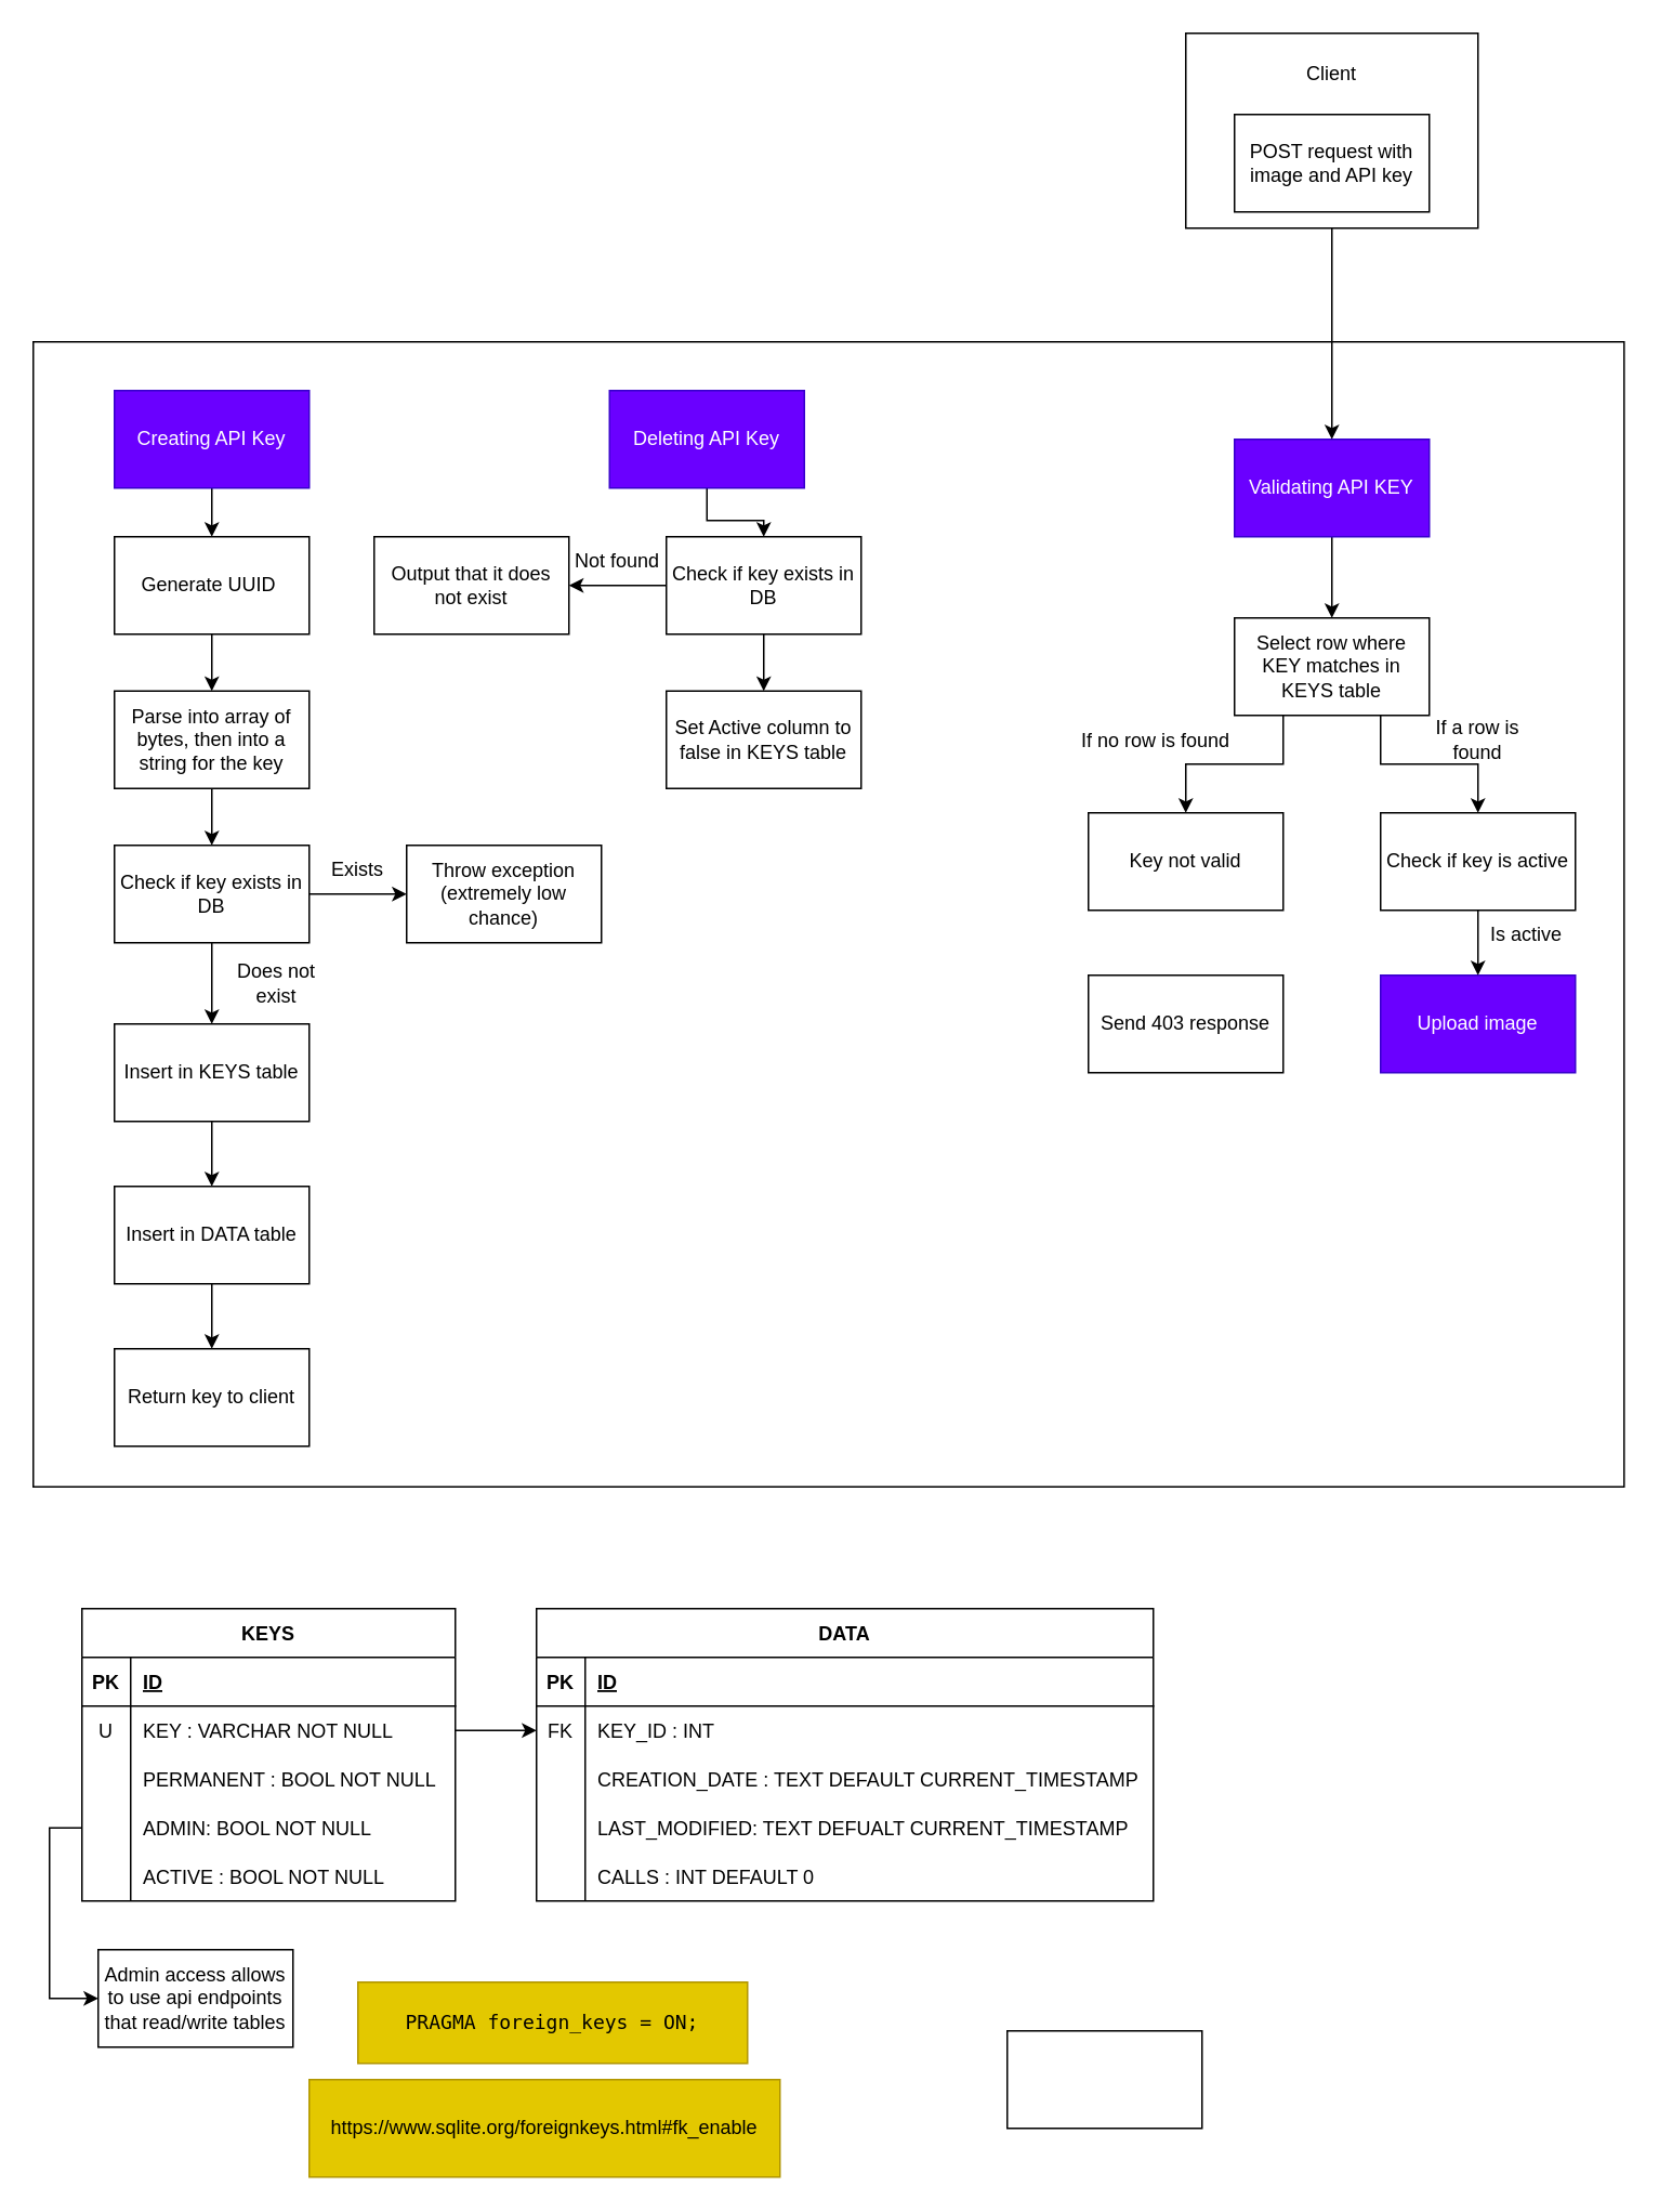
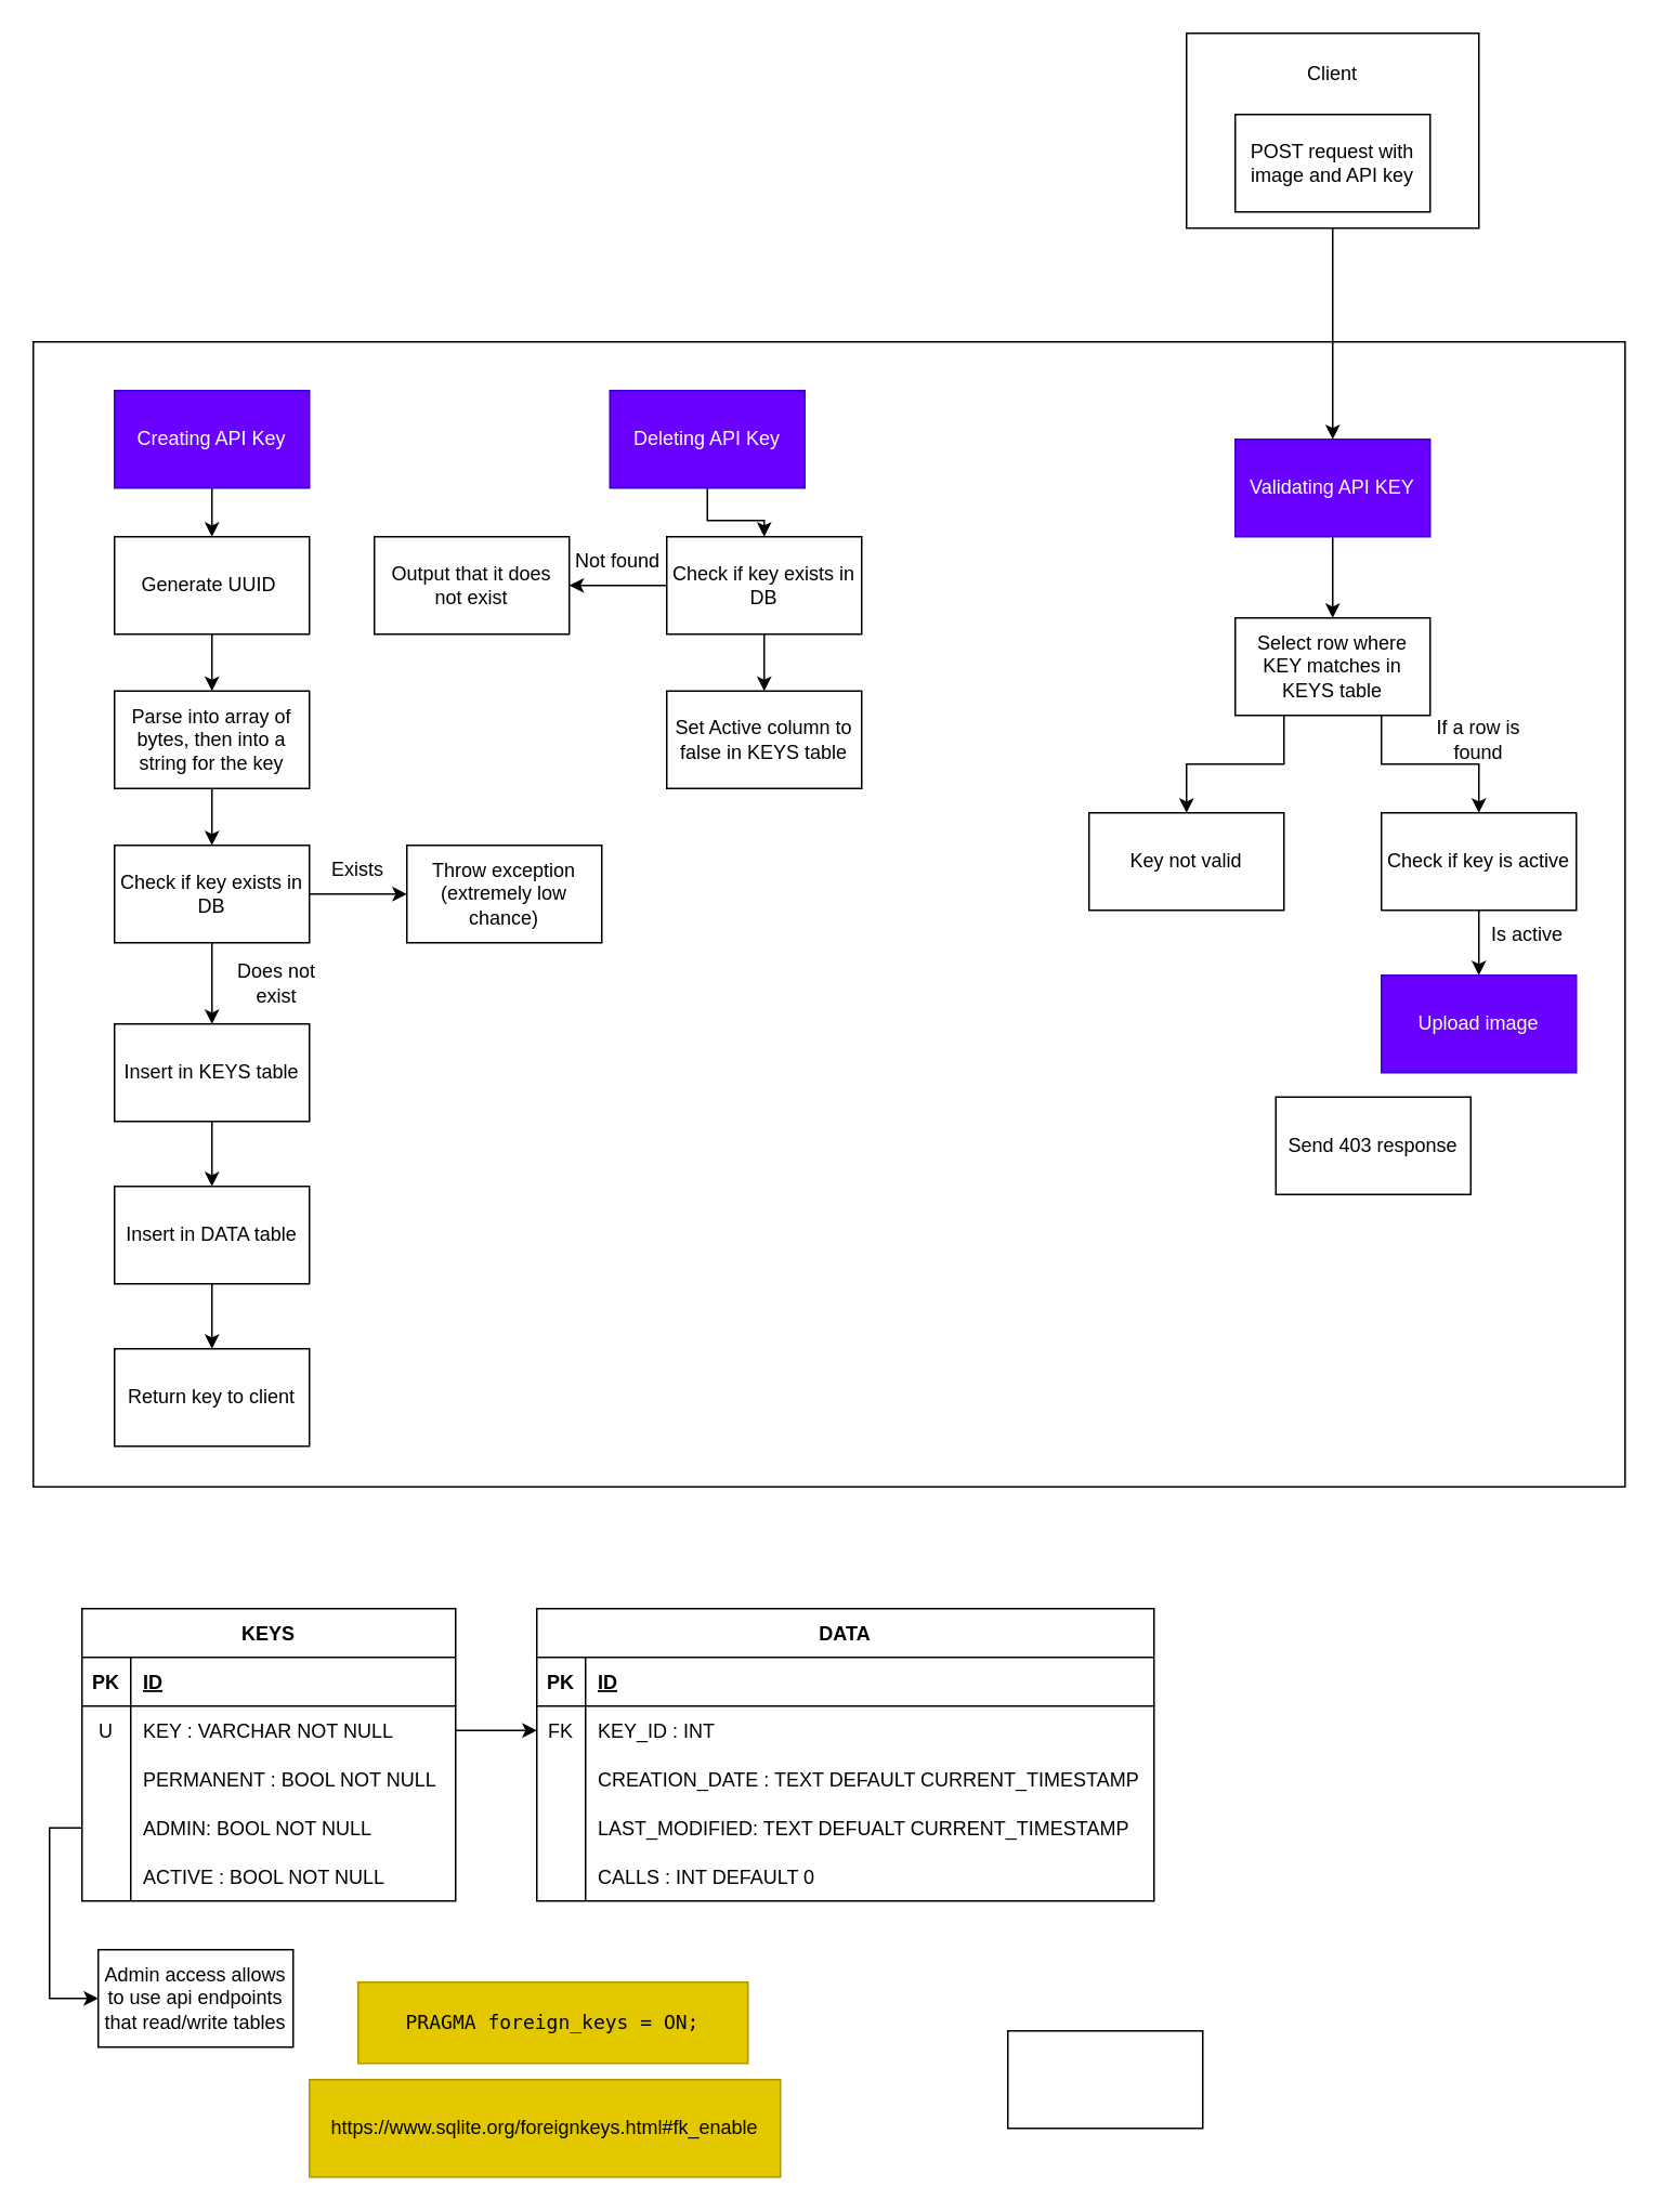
- <mxCell id="52" value="If no row is found" style="text;strokeColor=none;fillColor=none;align=left;verticalAlign=middle;spacingLeft=4;spacingRight=4;overflow=hidden;points=[[0,0.5],[1,0.5]];portConstraint=eastwest;rotatable=0;" parent="1" vertex="1"><mxGeometry x="660" width="110" height="30" as="geometry" y="440" /></mxCell>
- <mxCell id="53" value="Send 403 response" style="rounded=0;whiteSpace=wrap;html=1;" parent="1" vertex="1"><mxGeometry x="670" y="600" width="120" height="60" as="geometry" /></mxCell>
+ <mxCell id="53" value="Send 403 response" style="rounded=0;whiteSpace=wrap;html=1;" parent="1" vertex="1"><mxGeometry x="785" y="675" width="120" height="60" as="geometry" /></mxCell>
